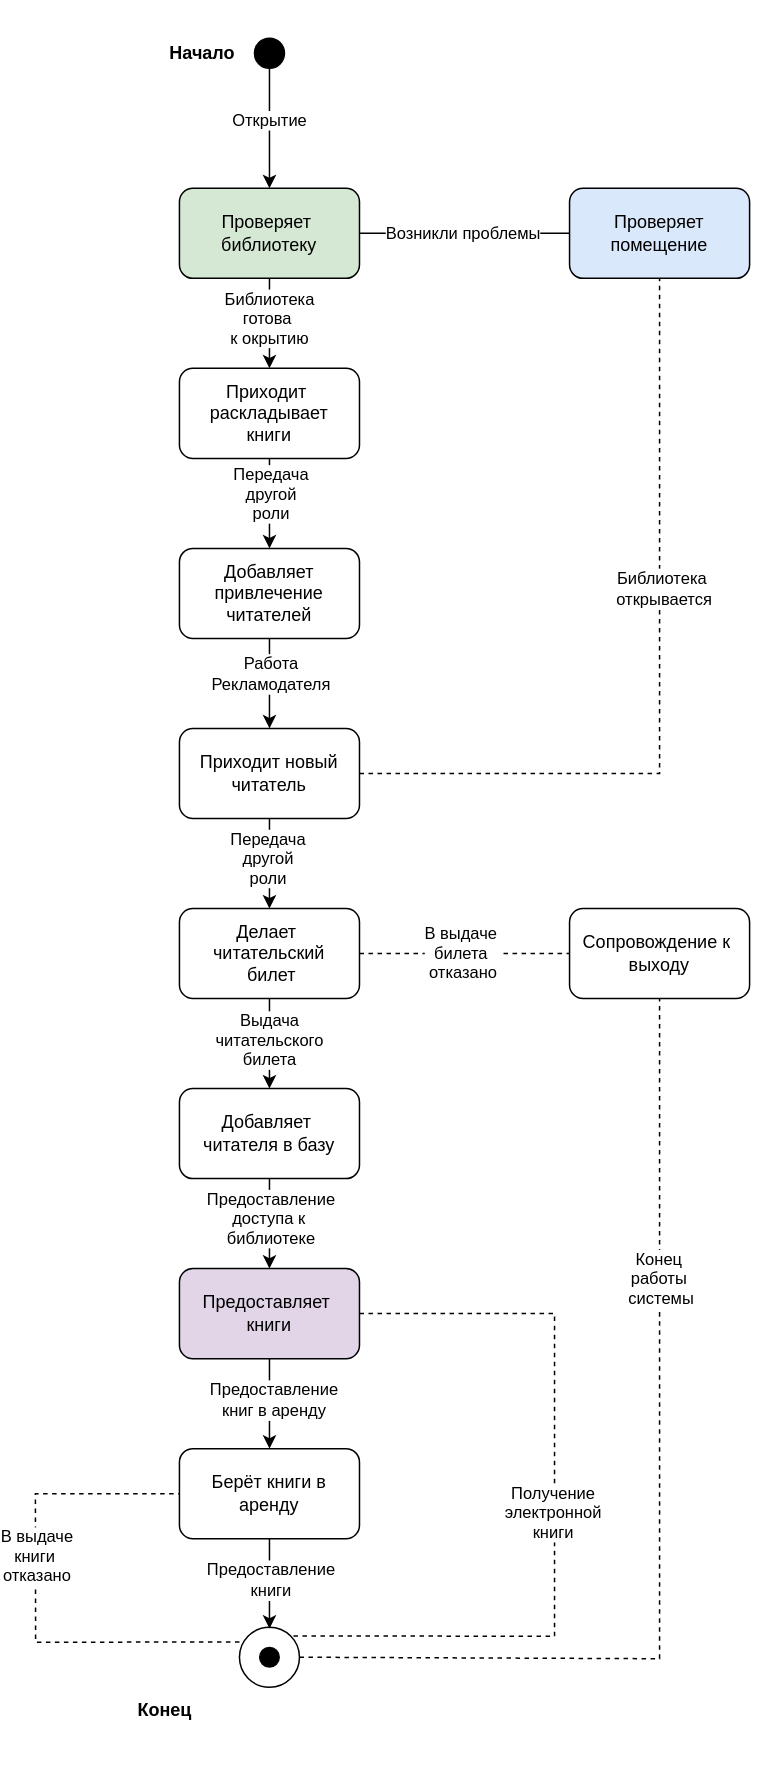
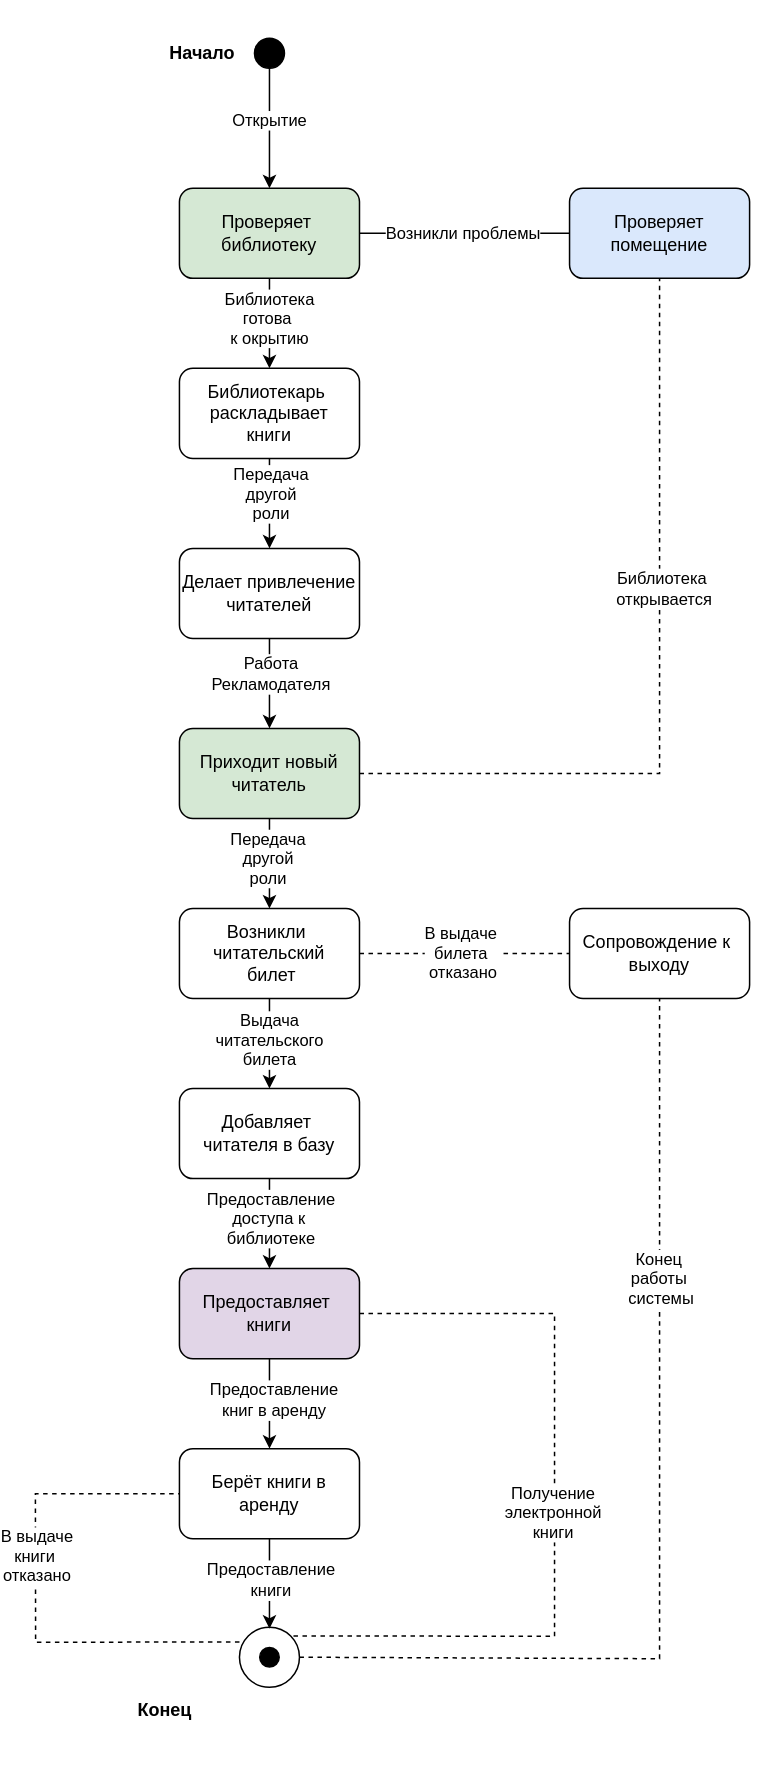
- <mxCell id="9" value="Приходит&amp;nbsp;&lt;div&gt;раскладывает&lt;/div&gt;&lt;div&gt;книги&lt;/div&gt;" style="rounded=1;whiteSpace=wrap;html=1;" vertex="1" parent="1"><mxGeometry x="116" y="245" width="120" height="60" as="geometry" /></mxCell>
+ <mxCell id="9" value="Библиотекарь&amp;nbsp;&lt;div&gt;раскладывает&lt;/div&gt;&lt;div&gt;книги&lt;/div&gt;" style="rounded=1;whiteSpace=wrap;html=1;" vertex="1" parent="1"><mxGeometry x="116" y="245" width="120" height="60" as="geometry" /></mxCell>
- <mxCell id="13" value="Добавляет привлечение&lt;div&gt;читателей&lt;/div&gt;" style="rounded=1;whiteSpace=wrap;html=1;" vertex="1" parent="1"><mxGeometry x="116" y="365" width="120" height="60" as="geometry" /></mxCell>
+ <mxCell id="13" value="Делает привлечение&lt;div&gt;читателей&lt;/div&gt;" style="rounded=1;whiteSpace=wrap;html=1;" vertex="1" parent="1"><mxGeometry x="116" y="365" width="120" height="60" as="geometry" /></mxCell>
- <mxCell id="16" value="Приходит новый читатель" style="rounded=1;whiteSpace=wrap;html=1;" vertex="1" parent="1"><mxGeometry x="116" y="485" width="120" height="60" as="geometry" /></mxCell>
+ <mxCell id="16" value="Приходит новый читатель" style="rounded=1;whiteSpace=wrap;html=1;fillColor=#d5e8d4;" vertex="1" parent="1"><mxGeometry x="116" y="485" width="120" height="60" as="geometry" /></mxCell>
- <mxCell id="21" value="Делает&amp;nbsp;&lt;div&gt;читательский&lt;/div&gt;&lt;div&gt;&amp;nbsp;билет&lt;/div&gt;" style="rounded=1;whiteSpace=wrap;html=1;" vertex="1" parent="1"><mxGeometry x="116" y="605" width="120" height="60" as="geometry" /></mxCell>
+ <mxCell id="21" value="Возникли&amp;nbsp;&lt;div&gt;читательский&lt;/div&gt;&lt;div&gt;&amp;nbsp;билет&lt;/div&gt;" style="rounded=1;whiteSpace=wrap;html=1;" vertex="1" parent="1"><mxGeometry x="116" y="605" width="120" height="60" as="geometry" /></mxCell>
